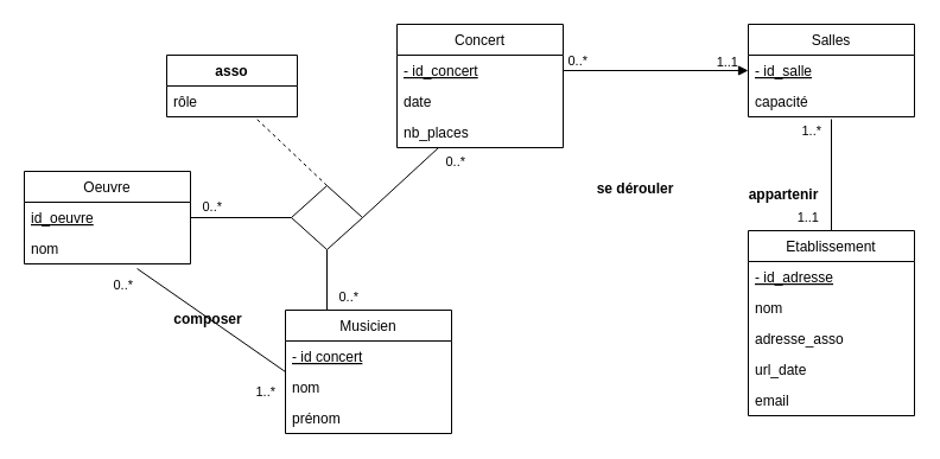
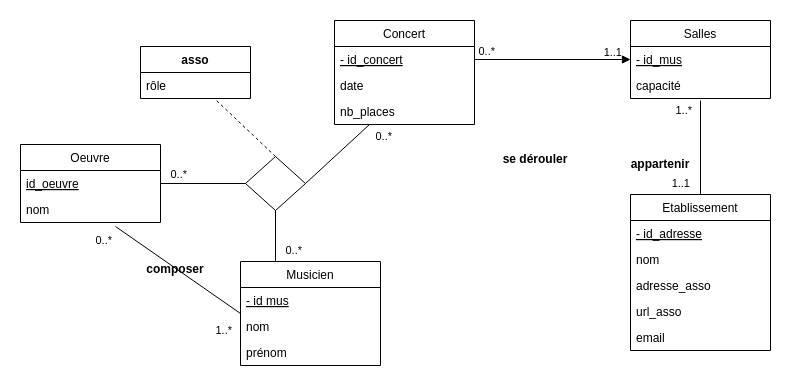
- <mxCell id="13" value="- id_salle" style="text;strokeColor=none;fillColor=none;align=left;verticalAlign=top;spacingLeft=4;spacingRight=4;overflow=hidden;rotatable=0;points=[[0,0.5],[1,0.5]];portConstraint=eastwest;fontStyle=4" parent="12" vertex="1"><mxGeometry y="26" width="140" height="26" as="geometry" /></mxCell>
+ <mxCell id="13" value="- id_mus" style="text;strokeColor=none;fillColor=none;align=left;verticalAlign=top;spacingLeft=4;spacingRight=4;overflow=hidden;rotatable=0;points=[[0,0.5],[1,0.5]];portConstraint=eastwest;fontStyle=4" parent="12" vertex="1"><mxGeometry y="26" width="140" height="26" as="geometry" /></mxCell>
- <mxCell id="19" value="- id concert" style="text;strokeColor=none;fillColor=none;align=left;verticalAlign=top;spacingLeft=4;spacingRight=4;overflow=hidden;rotatable=0;points=[[0,0.5],[1,0.5]];portConstraint=eastwest;fontStyle=4" parent="18" vertex="1"><mxGeometry y="26" width="140" height="26" as="geometry" /></mxCell>
+ <mxCell id="19" value="- id mus" style="text;strokeColor=none;fillColor=none;align=left;verticalAlign=top;spacingLeft=4;spacingRight=4;overflow=hidden;rotatable=0;points=[[0,0.5],[1,0.5]];portConstraint=eastwest;fontStyle=4" parent="18" vertex="1"><mxGeometry y="26" width="140" height="26" as="geometry" /></mxCell>
- <mxCell id="10" value="url_date" style="text;strokeColor=none;fillColor=none;align=left;verticalAlign=top;spacingLeft=4;spacingRight=4;overflow=hidden;rotatable=0;points=[[0,0.5],[1,0.5]];portConstraint=eastwest;" parent="6" vertex="1"><mxGeometry y="104" width="140" height="26" as="geometry" /></mxCell>
+ <mxCell id="10" value="url_asso" style="text;strokeColor=none;fillColor=none;align=left;verticalAlign=top;spacingLeft=4;spacingRight=4;overflow=hidden;rotatable=0;points=[[0,0.5],[1,0.5]];portConstraint=eastwest;" parent="6" vertex="1"><mxGeometry y="104" width="140" height="26" as="geometry" /></mxCell>
